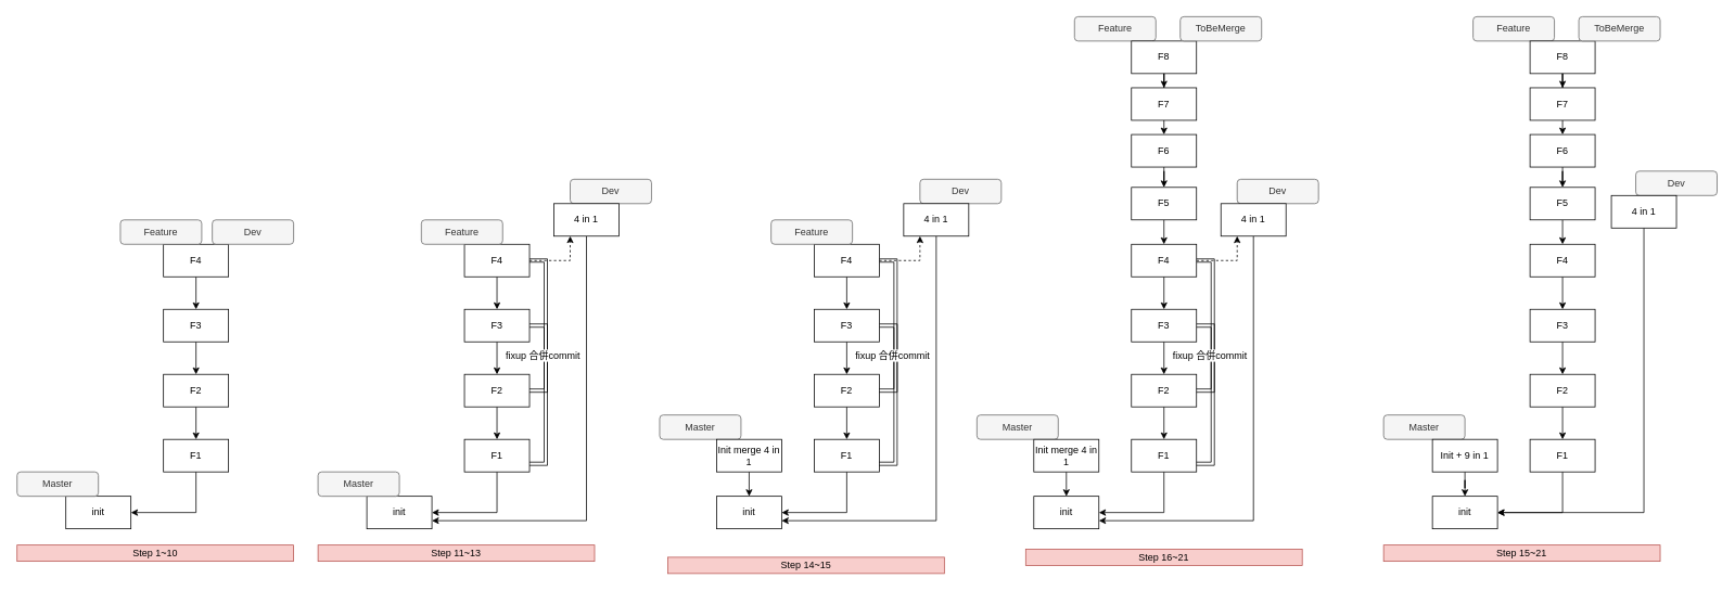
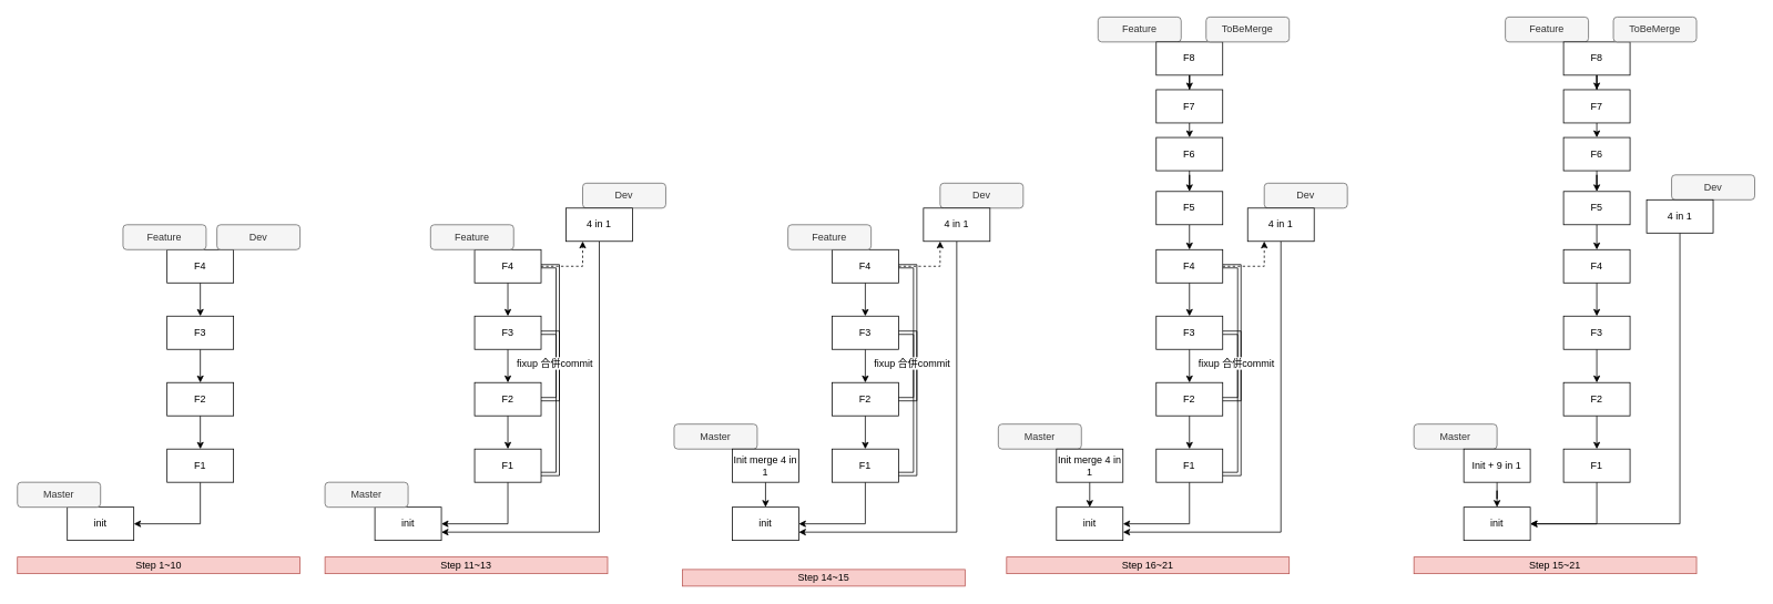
- <mxCell id="95" value="Step 16~21" style="rounded=0;whiteSpace=wrap;html=1;fillColor=#f8cecc;strokeColor=#b85450;" vertex="1" parent="1"><mxGeometry x="1260" y="675" width="340" height="20" as="geometry" /></mxCell>
+ <mxCell id="95" value="Step 16~21" style="rounded=0;whiteSpace=wrap;html=1;fillColor=#f8cecc;strokeColor=#b85450;" vertex="1" parent="1"><mxGeometry x="1210" y="670" width="340" height="20" as="geometry" /></mxCell>
